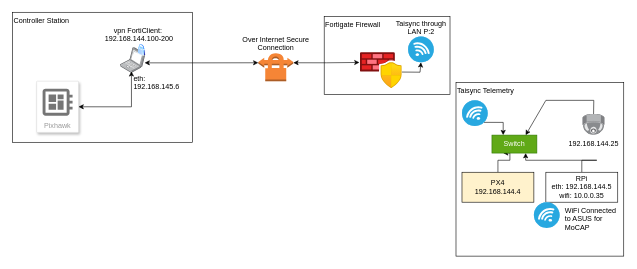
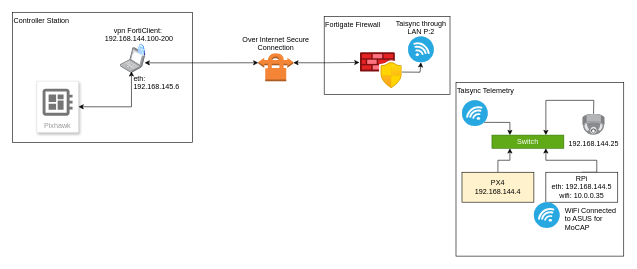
- <mxCell id="16" value="Switch" style="rounded=0;whiteSpace=wrap;html=1;fillColor=#60a917;fontColor=#ffffff;strokeColor=#2D7600;" parent="1" vertex="1"><mxGeometry x="820" y="225" width="75" height="30" as="geometry" /></mxCell>
+ <mxCell id="16" value="Switch" style="rounded=0;whiteSpace=wrap;html=1;fillColor=#60a917;fontColor=#ffffff;strokeColor=#2D7600;" parent="1" vertex="1"><mxGeometry x="820" y="225" width="120" height="22" as="geometry" /></mxCell>
